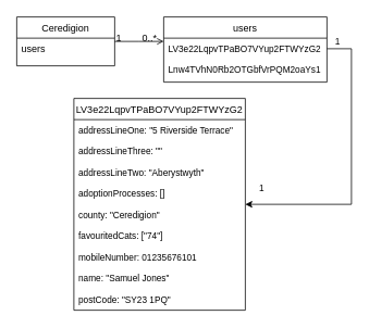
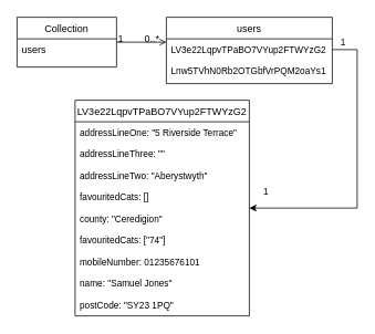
- <mxCell id="15" value="Ceredigion" style="swimlane;fontStyle=0;align=center;verticalAlign=top;childLayout=stackLayout;horizontal=1;startSize=26;horizontalStack=0;resizeParent=1;resizeLast=0;collapsible=1;marginBottom=0;rounded=0;shadow=0;strokeWidth=1;" parent="1" vertex="1"><mxGeometry x="20" y="20" width="120" height="60" as="geometry"><mxRectangle x="230" y="140" width="160" height="26" as="alternateBounds" /></mxGeometry></mxCell>
+ <mxCell id="15" value="Collection" style="swimlane;fontStyle=0;align=center;verticalAlign=top;childLayout=stackLayout;horizontal=1;startSize=26;horizontalStack=0;resizeParent=1;resizeLast=0;collapsible=1;marginBottom=0;rounded=0;shadow=0;strokeWidth=1;" parent="1" vertex="1"><mxGeometry x="20" y="20" width="120" height="60" as="geometry"><mxRectangle x="230" y="140" width="160" height="26" as="alternateBounds" /></mxGeometry></mxCell>
- <mxCell id="19" value="Lnw4TVhN0Rb2OTGbfVrPQM2oaYs1" style="text;align=left;verticalAlign=top;spacingLeft=4;spacingRight=4;overflow=hidden;rotatable=0;points=[[0,0.5],[1,0.5]];portConstraint=eastwest;fontSize=11;" vertex="1" parent="17"><mxGeometry y="52" width="200" height="26" as="geometry" /></mxCell>
+ <mxCell id="19" value="Lnw5TVhN0Rb2OTGbfVrPQM2oaYs1" style="text;align=left;verticalAlign=top;spacingLeft=4;spacingRight=4;overflow=hidden;rotatable=0;points=[[0,0.5],[1,0.5]];portConstraint=eastwest;fontSize=11;" vertex="1" parent="17"><mxGeometry y="52" width="200" height="26" as="geometry" /></mxCell>
- <mxCell id="6" value="adoptionProcesses: []" style="text;align=left;verticalAlign=top;spacingLeft=4;spacingRight=4;overflow=hidden;rotatable=0;points=[[0,0.5],[1,0.5]];portConstraint=eastwest;fontSize=11;" vertex="1" parent="2"><mxGeometry y="104" width="210" height="26" as="geometry" /></mxCell>
+ <mxCell id="6" value="favouritedCats: []" style="text;align=left;verticalAlign=top;spacingLeft=4;spacingRight=4;overflow=hidden;rotatable=0;points=[[0,0.5],[1,0.5]];portConstraint=eastwest;fontSize=11;" vertex="1" parent="2"><mxGeometry y="104" width="210" height="26" as="geometry" /></mxCell>
